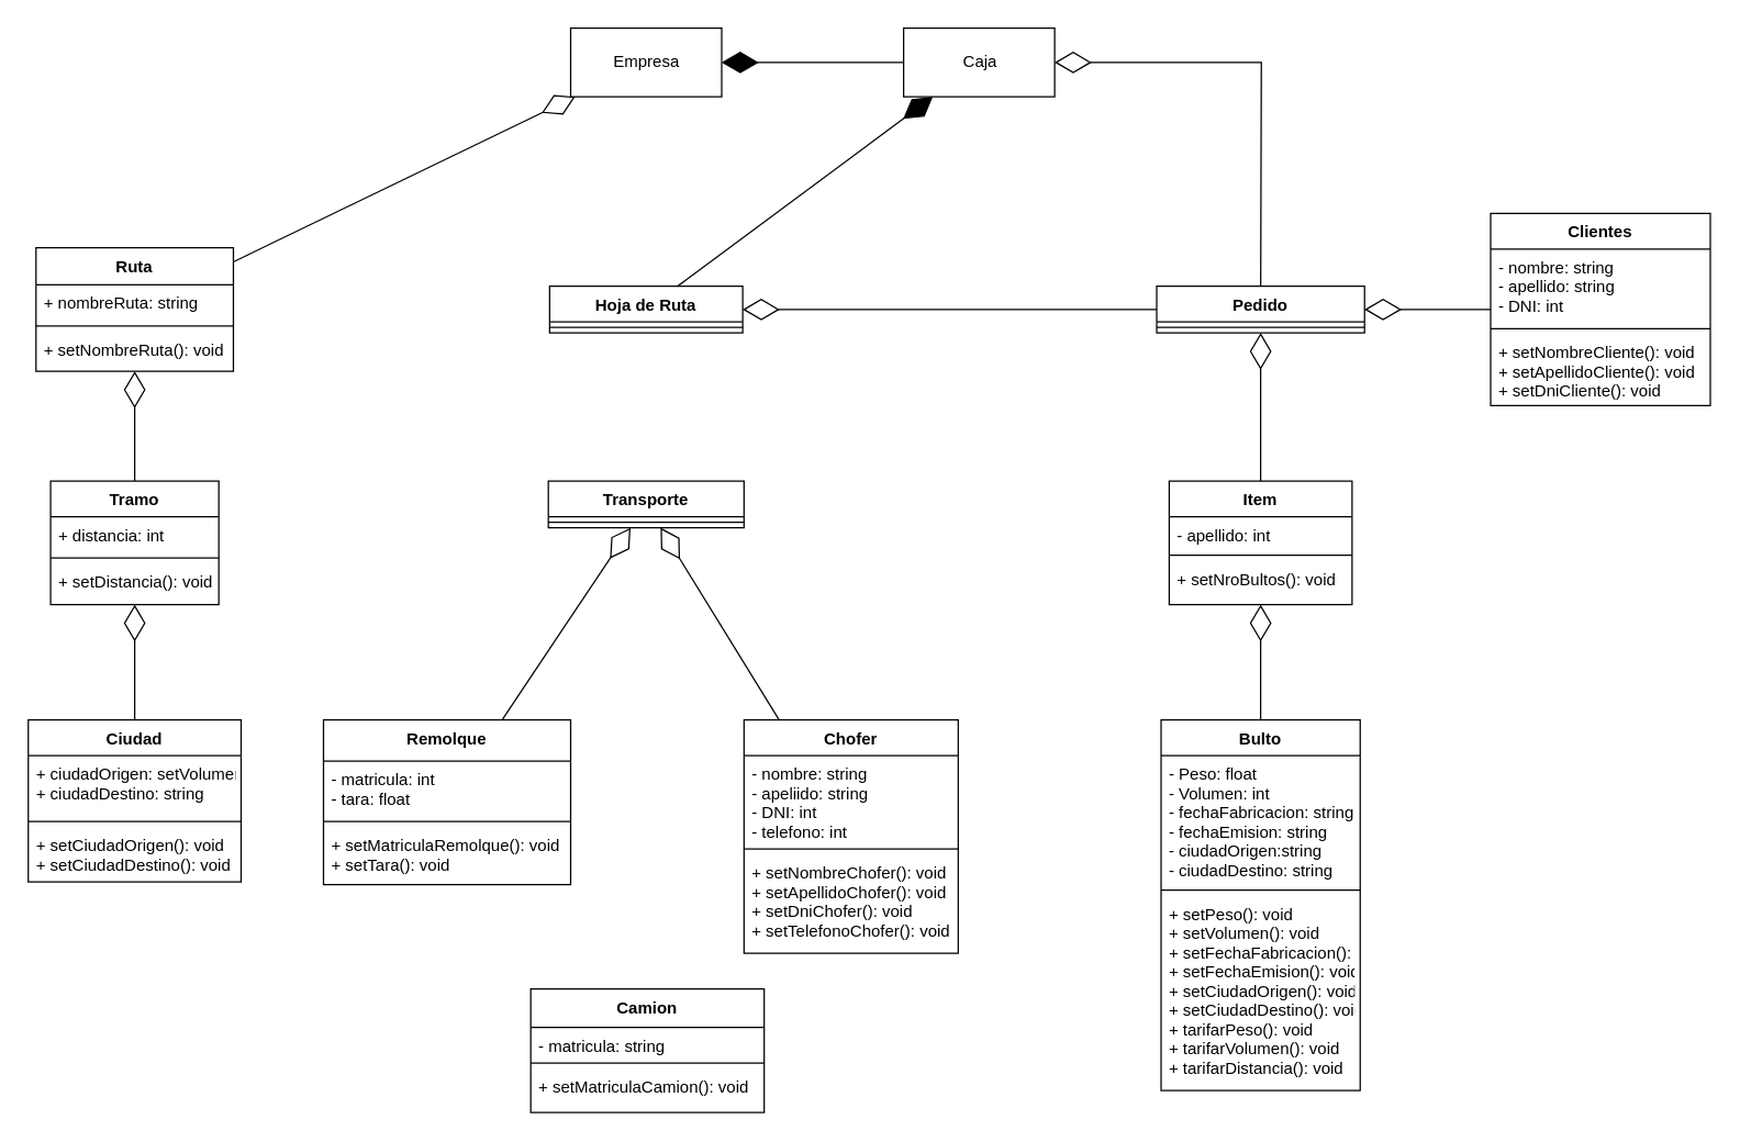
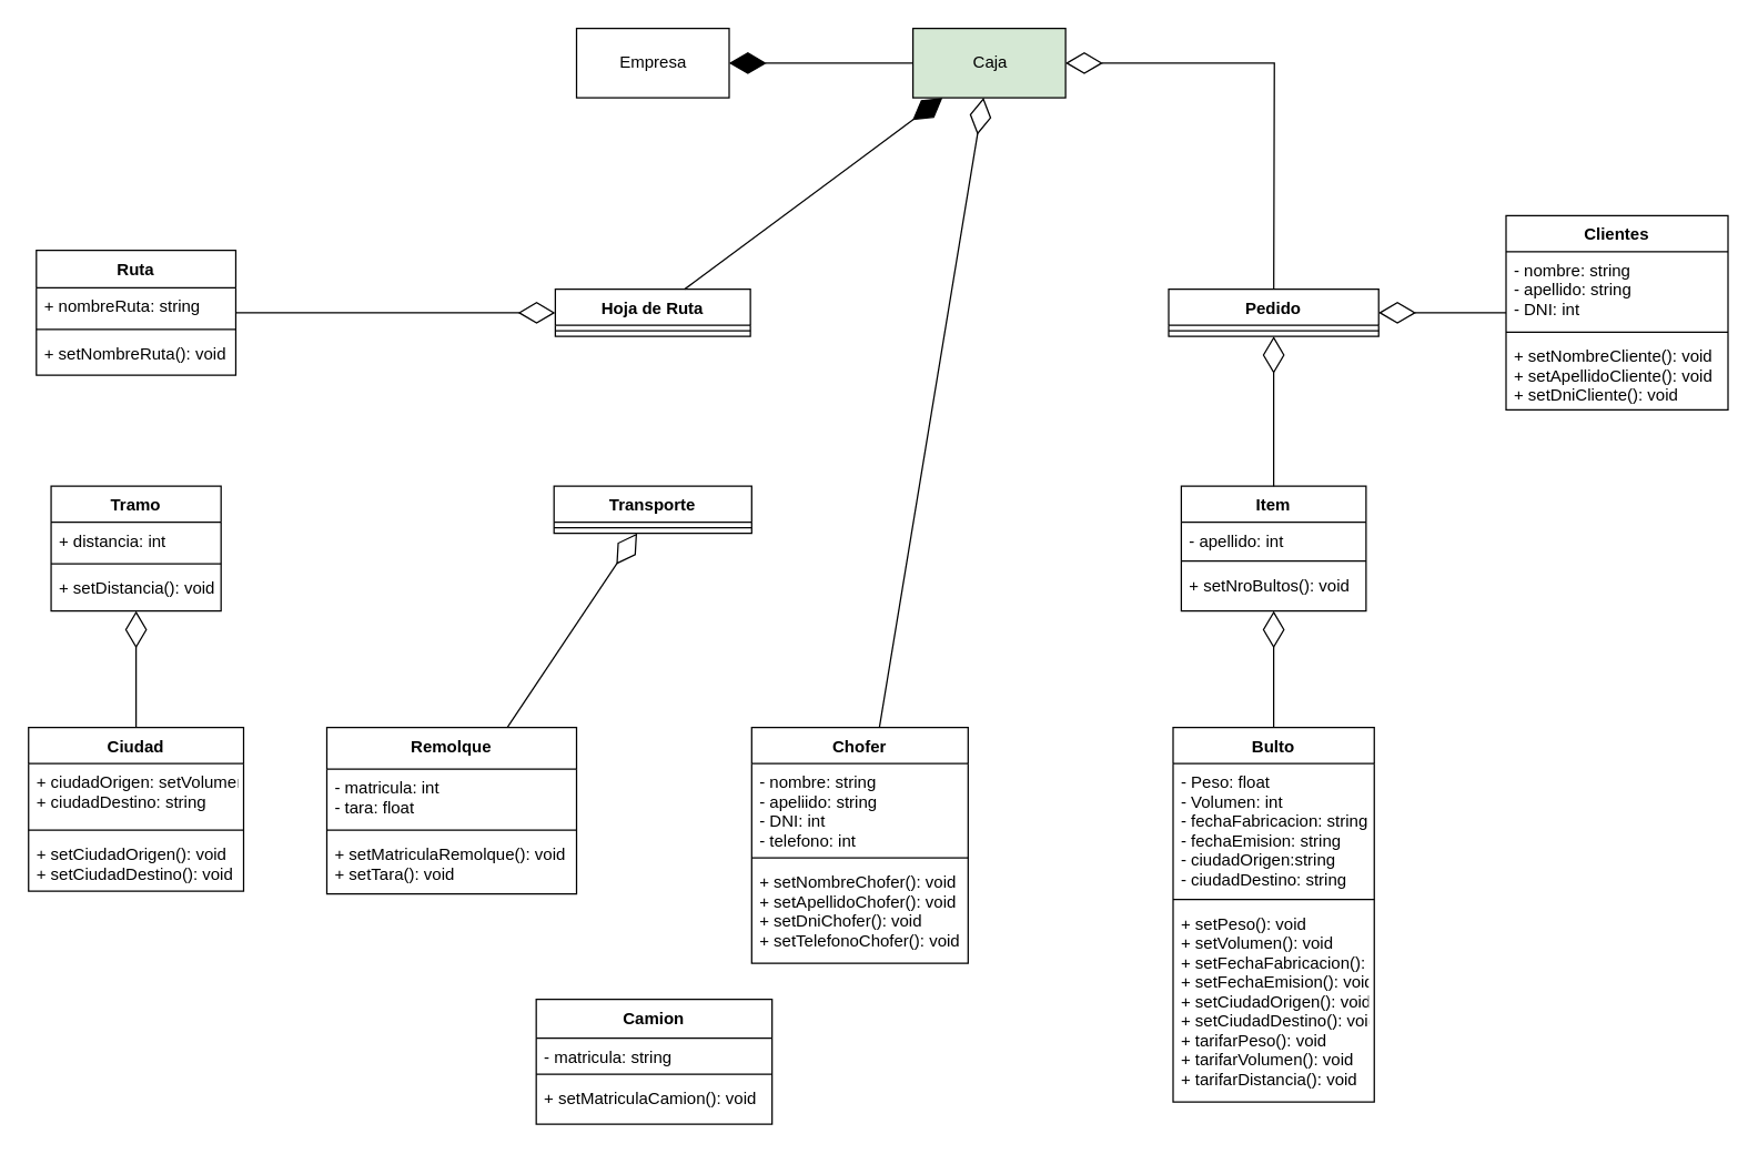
- <mxCell id="29" value="Caja" style="html=1;" parent="1" vertex="1"><mxGeometry x="657.5" y="20" width="110" height="50" as="geometry" /></mxCell>
+ <mxCell id="29" value="Caja" style="html=1;fillColor=#d5e8d4;" parent="1" vertex="1"><mxGeometry x="657.5" y="20" width="110" height="50" as="geometry" /></mxCell>
- <mxCell id="32" value="" style="endArrow=diamondThin;endFill=0;endSize=24;html=1;rounded=0;" parent="1" source="7" target="4" edge="1"><mxGeometry width="160" relative="1" as="geometry"><mxPoint x="65" y="610" as="sourcePoint" /><mxPoint x="225" y="610" as="targetPoint" /></mxGeometry></mxCell>
+ <mxCell id="32" value="" style="endArrow=diamondThin;endFill=0;endSize=24;html=1;rounded=0;" parent="1" source="7" target="5" edge="1"><mxGeometry width="160" relative="1" as="geometry"><mxPoint x="65" y="610" as="sourcePoint" /><mxPoint x="225" y="610" as="targetPoint" /></mxGeometry></mxCell>
- <mxCell id="37" value="" style="endArrow=diamondThin;endFill=0;endSize=24;html=1;rounded=0;" parent="1" source="42" target="5" edge="1"><mxGeometry width="160" relative="1" as="geometry"><mxPoint x="895" y="370" as="sourcePoint" /><mxPoint x="743.61" y="270" as="targetPoint" /><Array as="points" /></mxGeometry></mxCell>
- <mxCell id="3" value="" style="endArrow=diamondThin;endFill=0;endSize=24;html=1;rounded=0;" parent="1" source="11" target="7" edge="1"><mxGeometry width="160" relative="1" as="geometry"><mxPoint x="30" y="830" as="sourcePoint" /><mxPoint x="65" y="660" as="targetPoint" /></mxGeometry></mxCell>
- <mxCell id="57" value="" style="endArrow=diamondThin;endFill=0;endSize=24;html=1;rounded=0;" parent="1" source="15" target="30" edge="1"><mxGeometry width="160" relative="1" as="geometry"><mxPoint x="360.106" y="571" as="sourcePoint" /><mxPoint x="442.766" y="460" as="targetPoint" /></mxGeometry></mxCell>
+ <mxCell id="57" value="" style="endArrow=diamondThin;endFill=0;endSize=24;html=1;rounded=0;" parent="1" source="15" target="29" edge="1"><mxGeometry width="160" relative="1" as="geometry"><mxPoint x="360.106" y="571" as="sourcePoint" /><mxPoint x="442.766" y="460" as="targetPoint" /></mxGeometry></mxCell>
